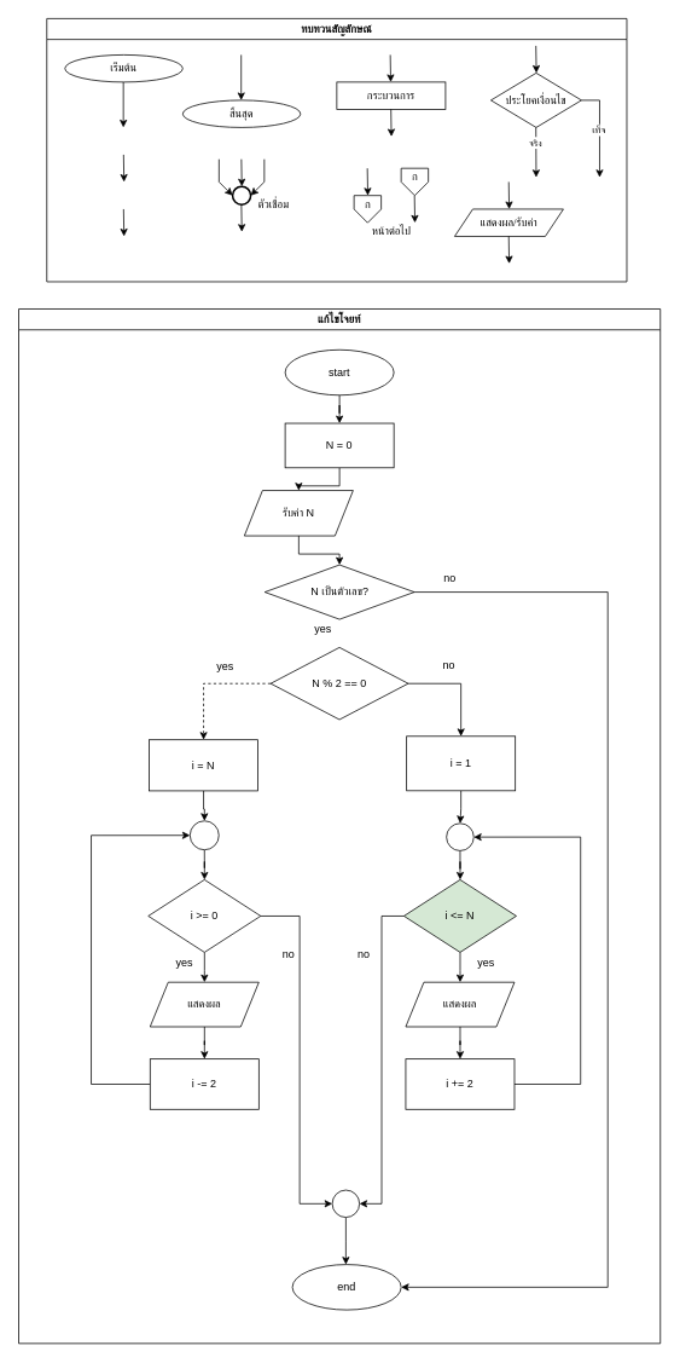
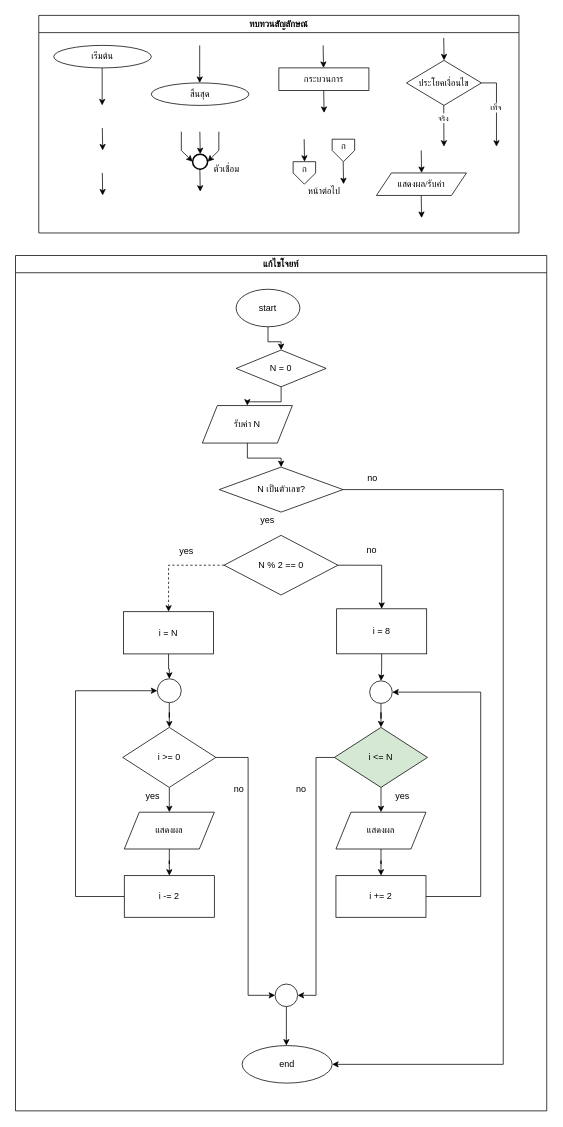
- <mxCell id="78" value="start" style="ellipse;whiteSpace=wrap;html=1;" vertex="1" parent="76"><mxGeometry x="294" y="45" width="120" height="50" as="geometry" /></mxCell>
+ <mxCell id="78" value="start" style="ellipse;whiteSpace=wrap;html=1;" vertex="1" parent="76"><mxGeometry x="294" y="45" width="85" height="50" as="geometry" /></mxCell>
- <mxCell id="4" value="N = 0" style="whiteSpace=wrap;html=1;" vertex="1" parent="1"><mxGeometry x="314" y="466" width="120" height="49" as="geometry" /></mxCell>
+ <mxCell id="4" value="N = 0" style="rhombus;whiteSpace=wrap;html=1;" vertex="1" parent="1"><mxGeometry x="314" y="466" width="120" height="49" as="geometry" /></mxCell>
- <mxCell id="23" value="i = 1" style="whiteSpace=wrap;html=1;" vertex="1" parent="1"><mxGeometry x="448.005" y="810.88" width="120" height="60" as="geometry" /></mxCell>
+ <mxCell id="23" value="i = 8" style="whiteSpace=wrap;html=1;" vertex="1" parent="1"><mxGeometry x="448.005" y="810.88" width="120" height="60" as="geometry" /></mxCell>
